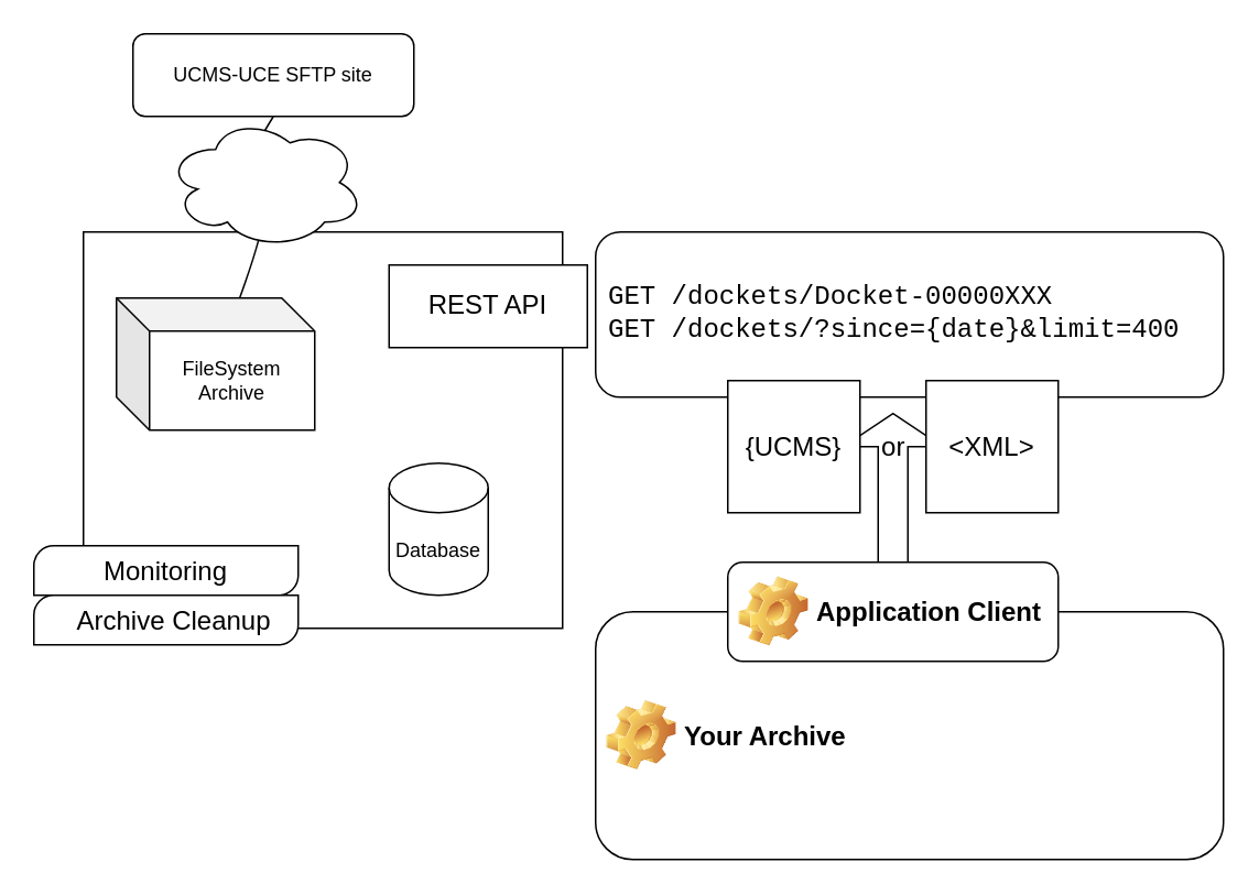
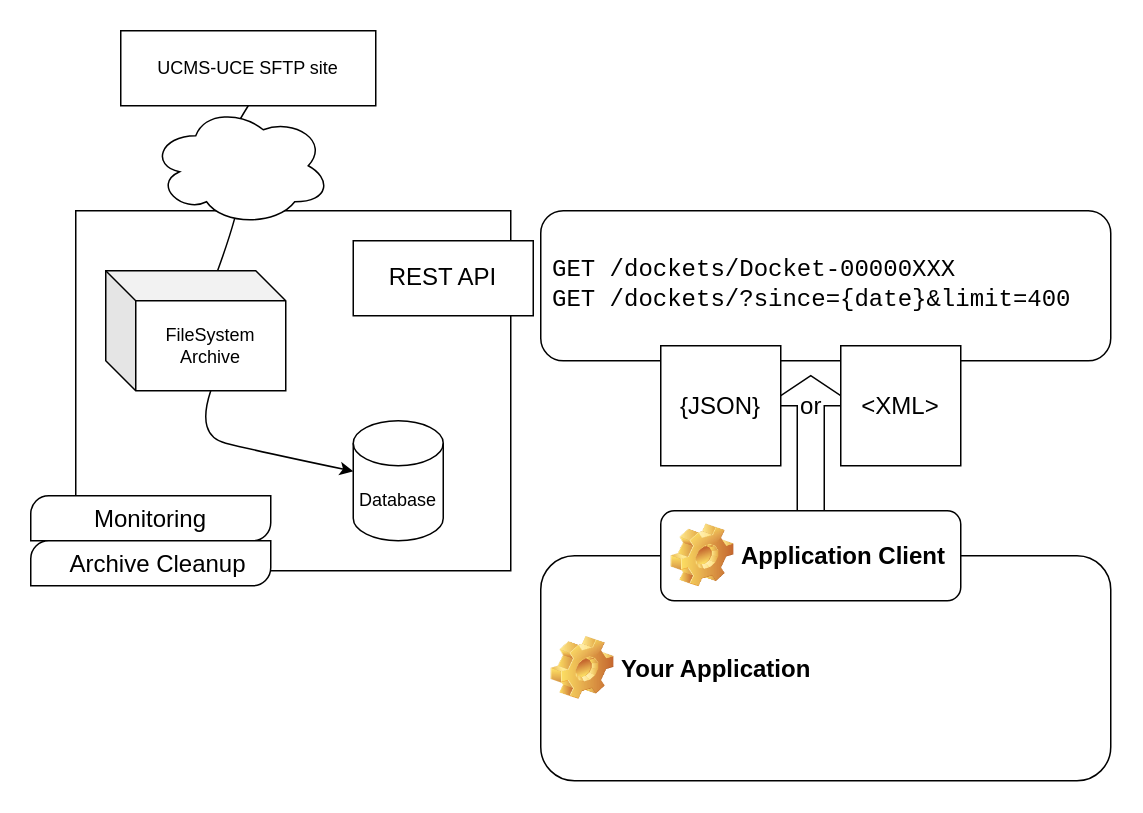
- <mxCell id="3" value="&lt;span&gt;UCMS-UCE SFTP site&lt;br&gt;&lt;/span&gt;" style="whiteSpace=wrap;html=1;rounded=1;" vertex="1" parent="1"><mxGeometry x="80" y="20" width="170" height="50" as="geometry" /></mxCell>
+ <mxCell id="3" value="&lt;span&gt;UCMS-UCE SFTP site&lt;br&gt;&lt;/span&gt;" style="rounded=0;whiteSpace=wrap;html=1;" vertex="1" parent="1"><mxGeometry x="80" y="20" width="170" height="50" as="geometry" /></mxCell>
- <mxCell id="16" value="{UCMS}" style="whiteSpace=wrap;html=1;aspect=fixed;fontFamily=Helvetica;fontSize=16;" vertex="1" parent="1"><mxGeometry x="440" y="230" width="80" height="80" as="geometry" /></mxCell>
+ <mxCell id="16" value="{JSON}" style="whiteSpace=wrap;html=1;aspect=fixed;fontFamily=Helvetica;fontSize=16;" vertex="1" parent="1"><mxGeometry x="440" y="230" width="80" height="80" as="geometry" /></mxCell>
+ <mxCell id="7" value="" style="curved=1;endArrow=classic;html=1;rounded=0;startArrow=none;exitX=0;exitY=0;exitDx=70;exitDy=80;exitPerimeter=0;" edge="1" parent="1" source="6" target="5"><mxGeometry width="50" height="50" relative="1" as="geometry"><mxPoint x="150" y="-10" as="sourcePoint" /><mxPoint x="167.273" y="190" as="targetPoint" /><Array as="points"><mxPoint x="130" y="290" /><mxPoint x="170" y="300" /></Array></mxGeometry></mxCell>
- <mxCell id="19" value="Your Archive" style="label;whiteSpace=wrap;html=1;image=img/clipart/Gear_128x128.png;fontFamily=Helvetica;fontSize=16;" vertex="1" parent="1"><mxGeometry x="360" y="370" width="380" height="150" as="geometry" /></mxCell>
+ <mxCell id="19" value="Your Application" style="label;whiteSpace=wrap;html=1;image=img/clipart/Gear_128x128.png;fontFamily=Helvetica;fontSize=16;" vertex="1" parent="1"><mxGeometry x="360" y="370" width="380" height="150" as="geometry" /></mxCell>
